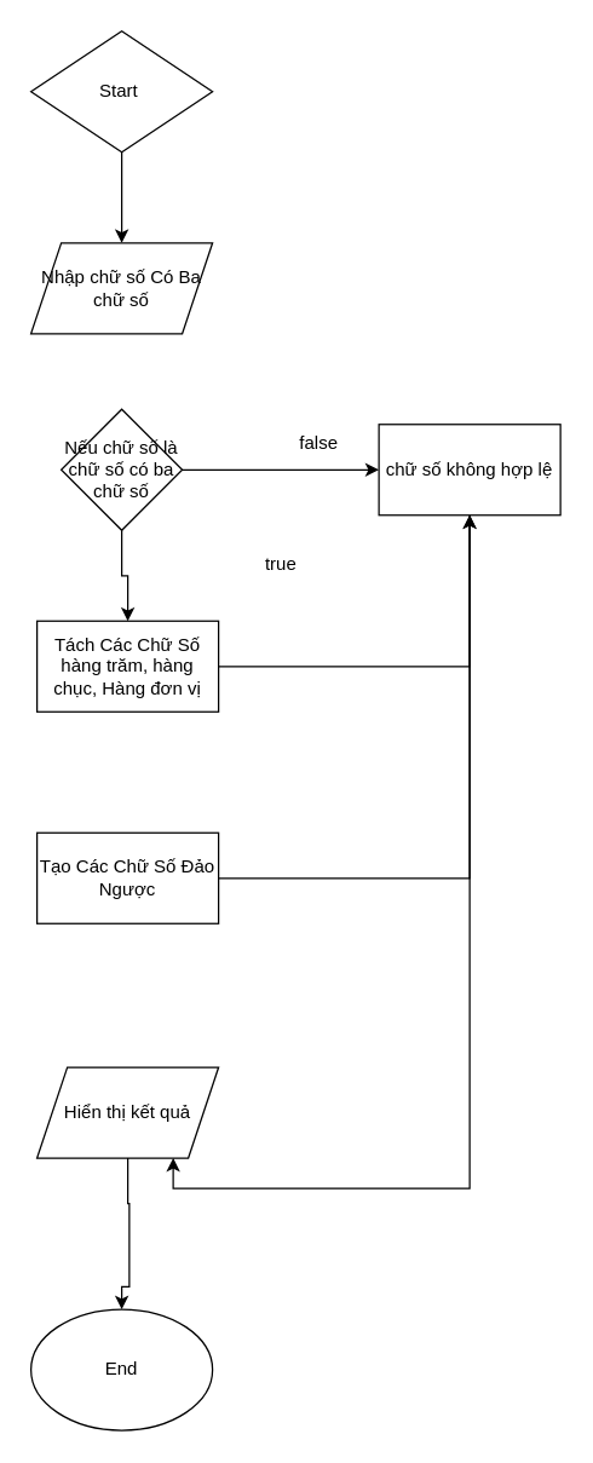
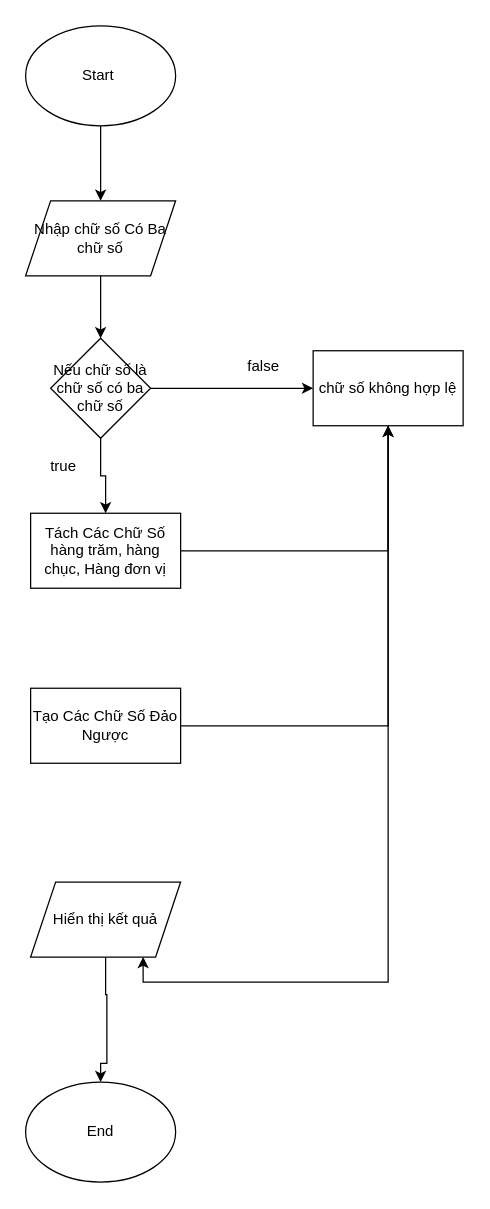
- <mxCell id="3" value="Start&amp;nbsp;" style="rhombus;whiteSpace=wrap;html=1;" parent="1" vertex="1"><mxGeometry x="20" y="20" width="120" height="80" as="geometry" /></mxCell>
+ <mxCell id="3" value="Start&amp;nbsp;" style="ellipse;whiteSpace=wrap;html=1;" parent="1" vertex="1"><mxGeometry x="20" y="20" width="120" height="80" as="geometry" /></mxCell>
+ <mxCell id="10" style="edgeStyle=orthogonalEdgeStyle;rounded=0;orthogonalLoop=1;jettySize=auto;html=1;exitX=0.5;exitY=1;exitDx=0;exitDy=0;entryX=0.5;entryY=0;entryDx=0;entryDy=0;" edge="1" parent="1" source="11" target="15"><mxGeometry relative="1" as="geometry" /></mxCell>
- <mxCell id="16" value="true" style="text;html=1;align=center;verticalAlign=middle;resizable=0;points=[];autosize=1;strokeColor=none;fillColor=none;" vertex="1" parent="1"><mxGeometry x="165" y="358" width="40" height="30" as="geometry" /></mxCell>
+ <mxCell id="16" value="true" style="text;html=1;align=center;verticalAlign=middle;resizable=0;points=[];autosize=1;strokeColor=none;fillColor=none;" vertex="1" parent="1"><mxGeometry x="30" y="358" width="40" height="30" as="geometry" /></mxCell>
